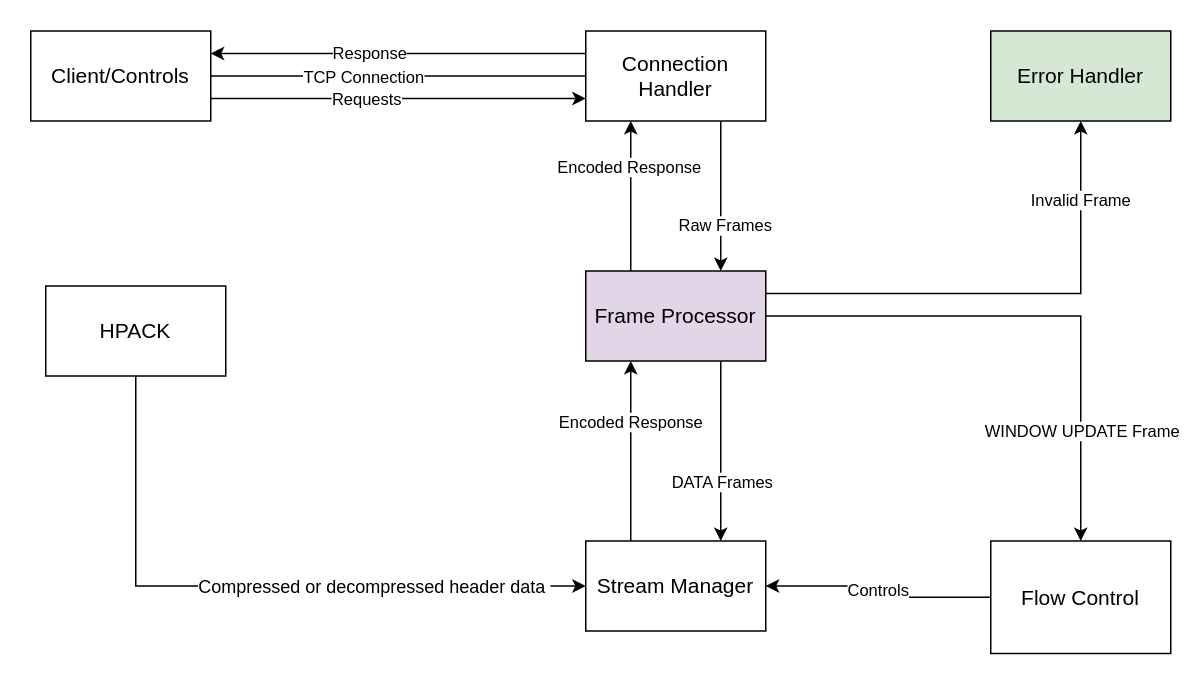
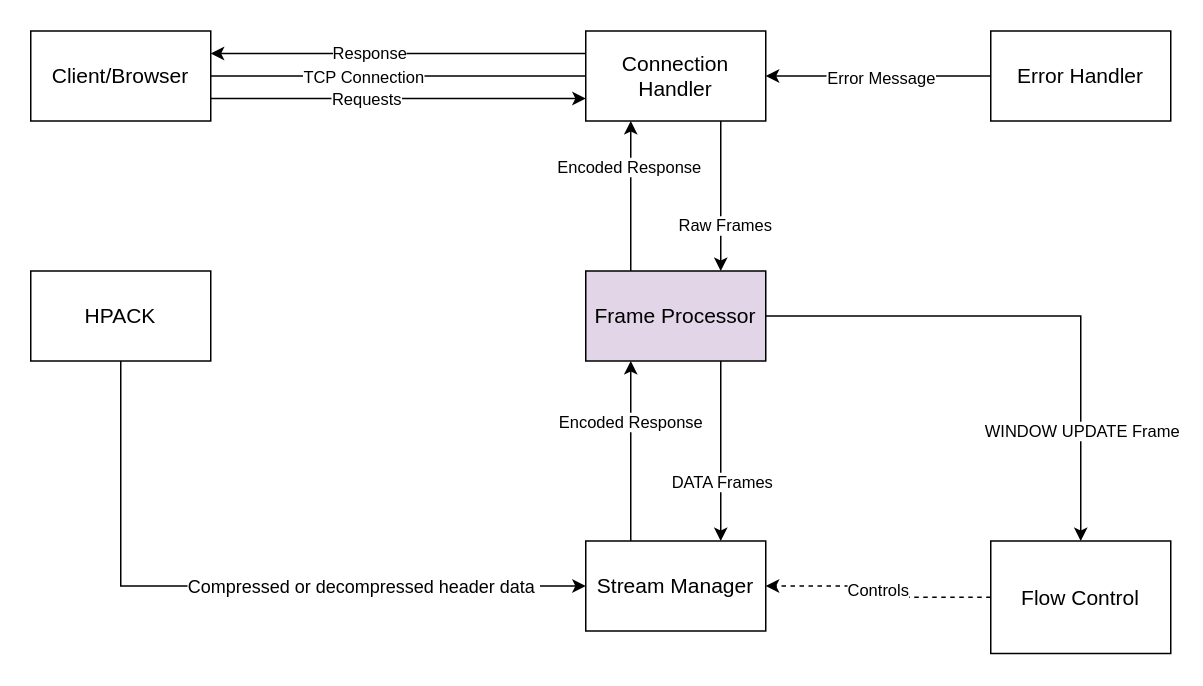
- <mxCell id="6" value="&lt;font style=&quot;font-size: 14px;&quot;&gt;Client/Controls&lt;/font&gt;" style="rounded=0;whiteSpace=wrap;html=1;" vertex="1" parent="1"><mxGeometry x="20" y="20" width="120" height="60" as="geometry" /></mxCell>
+ <mxCell id="6" value="&lt;font style=&quot;font-size: 14px;&quot;&gt;Client/Browser&lt;/font&gt;" style="rounded=0;whiteSpace=wrap;html=1;" vertex="1" parent="1"><mxGeometry x="20" y="20" width="120" height="60" as="geometry" /></mxCell>
+ <mxCell id="30" style="edgeStyle=orthogonalEdgeStyle;rounded=0;orthogonalLoop=1;jettySize=auto;html=1;exitX=0;exitY=0.5;exitDx=0;exitDy=0;entryX=1;entryY=0.5;entryDx=0;entryDy=0;" edge="1" parent="1" source="32" target="11"><mxGeometry relative="1" as="geometry" /></mxCell>
+ <mxCell id="31" value="Error Message" style="edgeLabel;html=1;align=center;verticalAlign=middle;resizable=0;points=[];" vertex="1" connectable="0" parent="30"><mxGeometry x="-0.009" y="1" relative="1" as="geometry"><mxPoint as="offset" /></mxGeometry></mxCell>
- <mxCell id="32" value="&lt;font style=&quot;font-size: 14px;&quot;&gt;Error Handler&lt;/font&gt;" style="rounded=0;whiteSpace=wrap;html=1;fillColor=#d5e8d4;" vertex="1" parent="1"><mxGeometry x="660" y="20" width="120" height="60" as="geometry" /></mxCell>
+ <mxCell id="32" value="&lt;font style=&quot;font-size: 14px;&quot;&gt;Error Handler&lt;/font&gt;" style="rounded=0;whiteSpace=wrap;html=1;" vertex="1" parent="1"><mxGeometry x="660" y="20" width="120" height="60" as="geometry" /></mxCell>
- <mxCell id="18" style="edgeStyle=orthogonalEdgeStyle;rounded=0;orthogonalLoop=1;jettySize=auto;html=1;exitX=1;exitY=0.25;exitDx=0;exitDy=0;entryX=0.5;entryY=1;entryDx=0;entryDy=0;" edge="1" parent="1" source="20" target="32"><mxGeometry relative="1" as="geometry" /></mxCell>
- <mxCell id="19" value="Invalid Frame" style="edgeLabel;html=1;align=center;verticalAlign=middle;resizable=0;points=[];" vertex="1" connectable="0" parent="18"><mxGeometry x="0.677" y="1" relative="1" as="geometry"><mxPoint as="offset" /></mxGeometry></mxCell>
- <mxCell id="26" value="&lt;font style=&quot;font-size: 14px;&quot;&gt;HPACK&lt;/font&gt;" style="rounded=0;whiteSpace=wrap;html=1;" vertex="1" parent="1"><mxGeometry x="30" y="190" width="120" height="60" as="geometry" /></mxCell>
+ <mxCell id="26" value="&lt;font style=&quot;font-size: 14px;&quot;&gt;HPACK&lt;/font&gt;" style="rounded=0;whiteSpace=wrap;html=1;" vertex="1" parent="1"><mxGeometry x="20" y="180" width="120" height="60" as="geometry" /></mxCell>
- <mxCell id="27" style="edgeStyle=orthogonalEdgeStyle;rounded=0;orthogonalLoop=1;jettySize=auto;html=1;exitX=0;exitY=0.5;exitDx=0;exitDy=0;entryX=1;entryY=0.5;entryDx=0;entryDy=0;" edge="1" parent="1" source="29" target="23"><mxGeometry relative="1" as="geometry" /></mxCell>
+ <mxCell id="27" style="edgeStyle=orthogonalEdgeStyle;rounded=0;orthogonalLoop=1;jettySize=auto;html=1;exitX=0;exitY=0.5;exitDx=0;exitDy=0;entryX=1;entryY=0.5;entryDx=0;entryDy=0;dashed=1;" edge="1" parent="1" source="29" target="23"><mxGeometry relative="1" as="geometry" /></mxCell>
